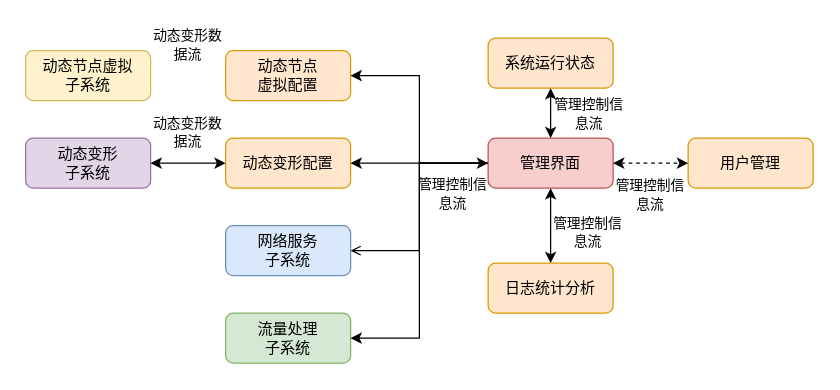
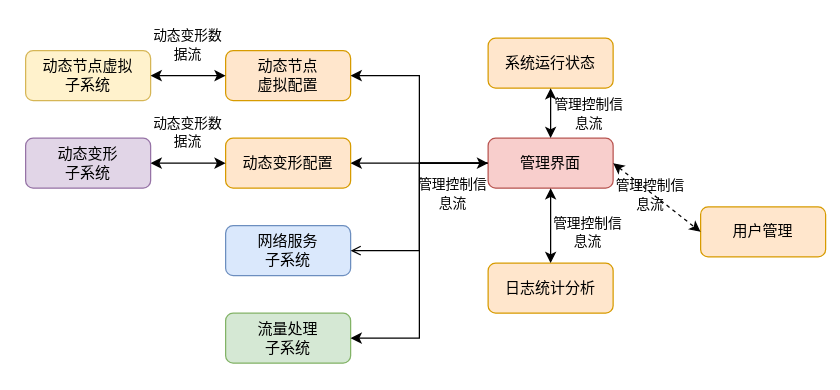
+ <mxCell id="15" value="" style="endArrow=classic;startArrow=classic;html=1;rounded=0;exitX=1;exitY=0.5;exitDx=0;exitDy=0;entryX=0;entryY=0.5;entryDx=0;entryDy=0;" edge="1" parent="1" source="2" target="3"><mxGeometry width="50" height="50" relative="1" as="geometry"><mxPoint x="130" y="110" as="sourcePoint" /><mxPoint x="180" y="60" as="targetPoint" /></mxGeometry></mxCell>
- <mxCell id="14" value="用户管理" style="rounded=1;whiteSpace=wrap;html=1;fillColor=#ffe6cc;strokeColor=#d79b00;" vertex="1" parent="1"><mxGeometry x="550" y="110" width="100" height="40" as="geometry" /></mxCell>
+ <mxCell id="14" value="用户管理" style="rounded=1;whiteSpace=wrap;html=1;fillColor=#ffe6cc;strokeColor=#d79b00;" vertex="1" parent="1"><mxGeometry x="560" y="165" width="100" height="40" as="geometry" /></mxCell>
